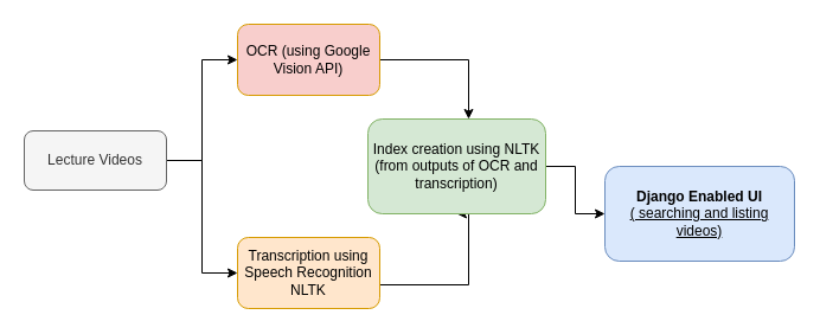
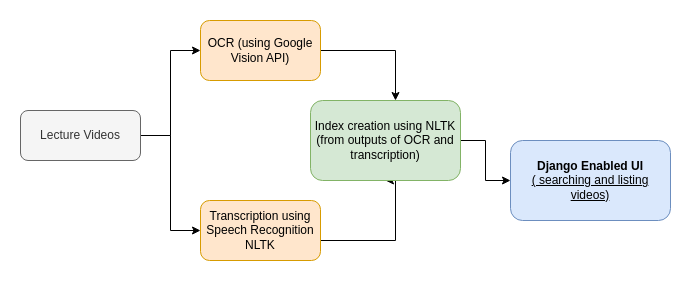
- <mxCell id="6" value="OCR (using Google Vision API)" style="rounded=1;whiteSpace=wrap;html=1;fillColor=#f8cecc;strokeColor=#d79b00;" vertex="1" parent="1"><mxGeometry x="200" y="20" width="120" height="60" as="geometry" /></mxCell>
+ <mxCell id="6" value="OCR (using Google Vision API)" style="rounded=1;whiteSpace=wrap;html=1;fillColor=#ffe6cc;strokeColor=#d79b00;" vertex="1" parent="1"><mxGeometry x="200" y="20" width="120" height="60" as="geometry" /></mxCell>
